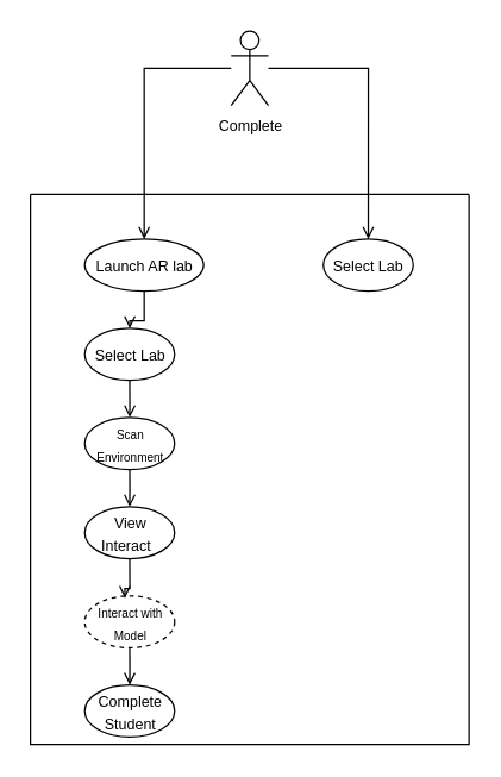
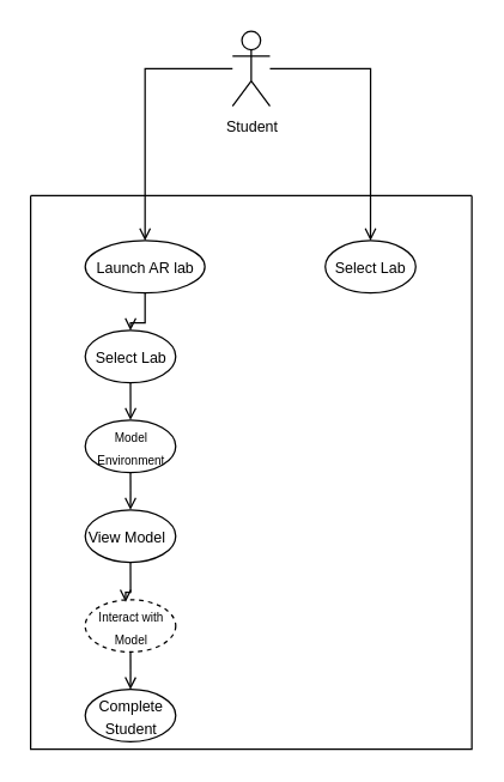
- <mxCell id="17" value="&lt;font style=&quot;font-size: 10px;&quot;&gt;Complete&lt;/font&gt;" style="shape=umlActor;verticalLabelPosition=bottom;verticalAlign=top;html=1;outlineConnect=0;" vertex="1" parent="1"><mxGeometry x="155" width="25" height="50" as="geometry" y="20" /></mxCell>
+ <mxCell id="17" value="&lt;font style=&quot;font-size: 10px;&quot;&gt;Student&lt;/font&gt;" style="shape=umlActor;verticalLabelPosition=bottom;verticalAlign=top;html=1;outlineConnect=0;" vertex="1" parent="1"><mxGeometry x="155" width="25" height="50" as="geometry" y="20" /></mxCell>
- <mxCell id="9" value="&lt;font style=&quot;font-size: 8px;&quot;&gt;Scan Environment&lt;/font&gt;" style="ellipse;whiteSpace=wrap;html=1;" vertex="1" parent="2"><mxGeometry x="36.5" y="150" width="60.5" height="35" as="geometry" /></mxCell>
+ <mxCell id="9" value="&lt;font style=&quot;font-size: 8px;&quot;&gt;Model Environment&lt;/font&gt;" style="ellipse;whiteSpace=wrap;html=1;" vertex="1" parent="2"><mxGeometry x="36.5" y="150" width="60.5" height="35" as="geometry" /></mxCell>
- <mxCell id="10" value="&lt;font style=&quot;font-size: 10px;&quot;&gt;View Interact&amp;nbsp;&amp;nbsp; &lt;br&gt;&lt;/font&gt;" style="ellipse;whiteSpace=wrap;html=1;" vertex="1" parent="2"><mxGeometry x="36.5" y="210" width="60.5" height="35" as="geometry" /></mxCell>
+ <mxCell id="10" value="&lt;font style=&quot;font-size: 10px;&quot;&gt;View Model&amp;nbsp;&amp;nbsp; &lt;br&gt;&lt;/font&gt;" style="ellipse;whiteSpace=wrap;html=1;" vertex="1" parent="2"><mxGeometry x="36.5" y="210" width="60.5" height="35" as="geometry" /></mxCell>
